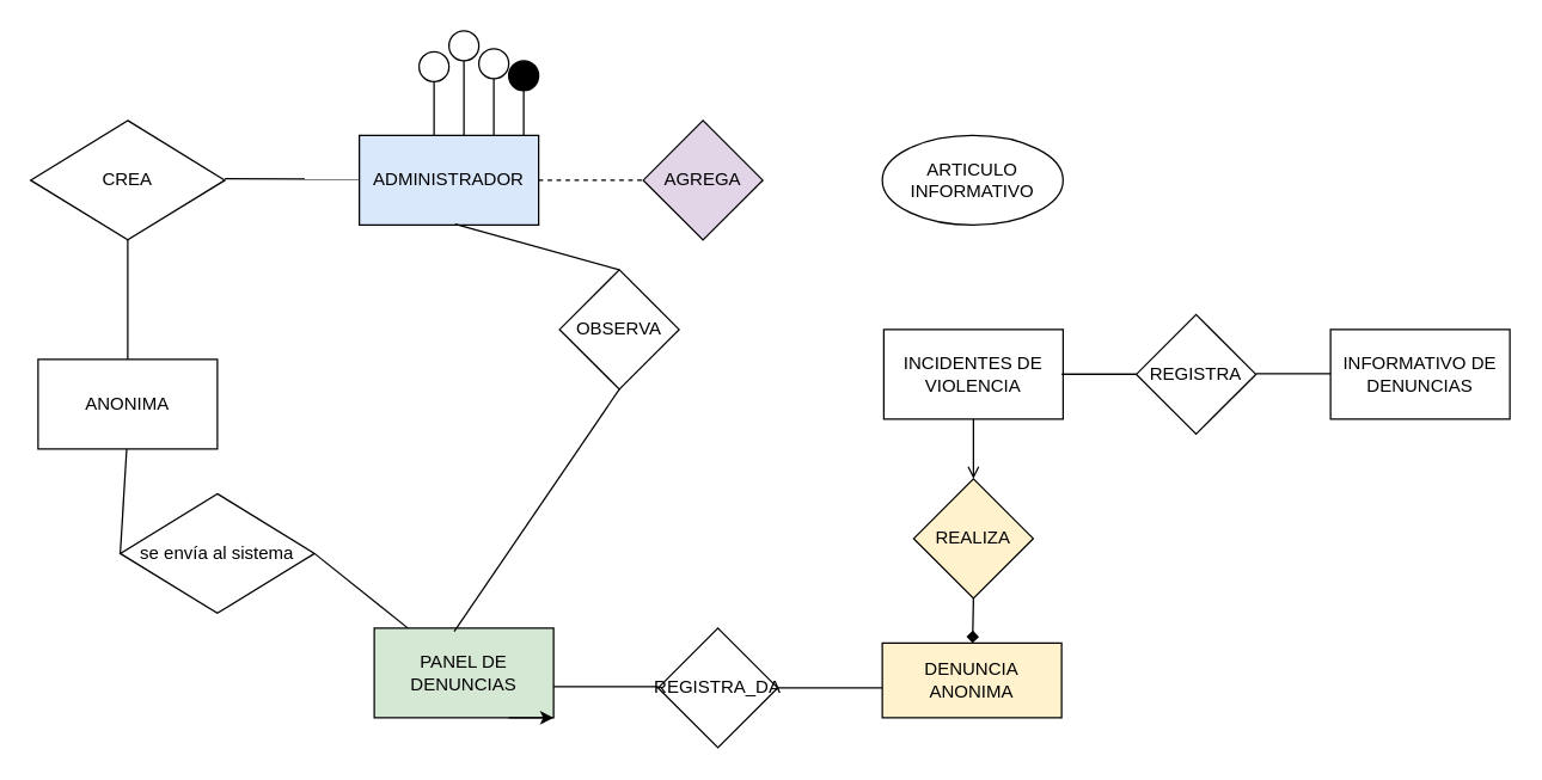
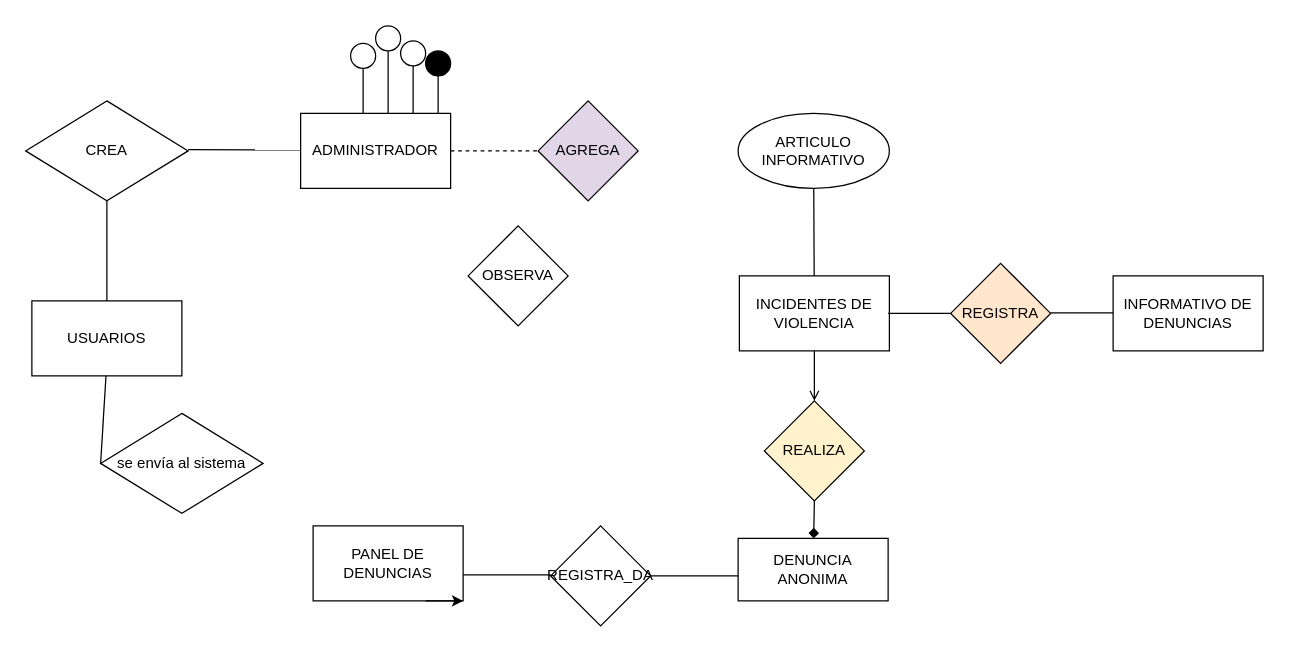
- <mxCell id="6" value="ADMINISTRADOR" style="rounded=0;whiteSpace=wrap;html=1;fillColor=#dae8fc;" parent="5" vertex="1"><mxGeometry y="30" width="120" height="60" as="geometry" /></mxCell>
+ <mxCell id="6" value="ADMINISTRADOR" style="rounded=0;whiteSpace=wrap;html=1;" parent="5" vertex="1"><mxGeometry y="30" width="120" height="60" as="geometry" /></mxCell>
- <mxCell id="20" value="" style="endArrow=none;html=1;rounded=0;exitX=0.5;exitY=0;exitDx=0;exitDy=0;entryX=0.534;entryY=0.99;entryDx=0;entryDy=0;entryPerimeter=0;" parent="1" source="19" target="6" edge="1"><mxGeometry width="50" height="50" relative="1" as="geometry"><mxPoint x="310" y="180" as="sourcePoint" /><mxPoint x="310" y="160" as="targetPoint" /></mxGeometry></mxCell>
- <mxCell id="29" value="" style="endArrow=none;html=1;rounded=0;" parent="1" source="24" target="26" edge="1"><mxGeometry width="50" height="50" relative="1" as="geometry"><mxPoint x="640" y="210" as="sourcePoint" /><mxPoint x="600" y="130" as="targetPoint" /></mxGeometry></mxCell>
+ <mxCell id="29" value="" style="endArrow=none;html=1;rounded=0;entryX=0.5;entryY=1;entryDx=0;entryDy=0;" parent="1" source="24" target="3" edge="1"><mxGeometry width="50" height="50" relative="1" as="geometry"><mxPoint x="640" y="210" as="sourcePoint" /><mxPoint x="600" y="130" as="targetPoint" /></mxGeometry></mxCell>
- <mxCell id="26" value="REGISTRA" style="rhombus;whiteSpace=wrap;html=1;" parent="1" vertex="1"><mxGeometry x="760" y="210" width="80" height="80" as="geometry" /></mxCell>
+ <mxCell id="26" value="REGISTRA" style="rhombus;whiteSpace=wrap;html=1;fillColor=#ffe6cc;" parent="1" vertex="1"><mxGeometry x="760" y="210" width="80" height="80" as="geometry" /></mxCell>
- <mxCell id="23" value="ANONIMA" style="rounded=0;whiteSpace=wrap;html=1;" parent="1" vertex="1"><mxGeometry x="25" y="240" width="120" height="60" as="geometry" /></mxCell>
+ <mxCell id="23" value="USUARIOS" style="rounded=0;whiteSpace=wrap;html=1;" parent="1" vertex="1"><mxGeometry x="25" y="240" width="120" height="60" as="geometry" /></mxCell>
- <mxCell id="21" value="" style="endArrow=none;html=1;rounded=0;entryX=0.5;entryY=1;entryDx=0;entryDy=0;exitX=0.446;exitY=0.037;exitDx=0;exitDy=0;exitPerimeter=0;" parent="1" source="17" target="19" edge="1"><mxGeometry width="50" height="50" relative="1" as="geometry"><mxPoint x="194" y="220" as="sourcePoint" /><mxPoint x="269" y="227" as="targetPoint" /></mxGeometry></mxCell>
- <mxCell id="34" value="" style="endArrow=none;html=1;rounded=0;entryX=1;entryY=0.5;entryDx=0;entryDy=0;" parent="1" source="17" target="15" edge="1"><mxGeometry width="50" height="50" relative="1" as="geometry"><mxPoint x="314" y="377" as="sourcePoint" /><mxPoint x="314" y="270" as="targetPoint" /></mxGeometry></mxCell>
- <mxCell id="17" value="PANEL DE DENUNCIAS" style="rounded=0;whiteSpace=wrap;html=1;fillColor=#d5e8d4;" parent="16" vertex="1"><mxGeometry y="40" width="120" height="60" as="geometry" /></mxCell>
+ <mxCell id="17" value="PANEL DE DENUNCIAS" style="rounded=0;whiteSpace=wrap;html=1;" parent="16" vertex="1"><mxGeometry y="40" width="120" height="60" as="geometry" /></mxCell>
- <mxCell id="25" value="DENUNCIA ANONIMA" style="rounded=0;whiteSpace=wrap;html=1;fillColor=#fff2cc;" parent="1" vertex="1"><mxGeometry x="590" y="430" width="120" height="50" as="geometry" /></mxCell>
+ <mxCell id="25" value="DENUNCIA ANONIMA" style="rounded=0;whiteSpace=wrap;html=1;" parent="1" vertex="1"><mxGeometry x="590" y="430" width="120" height="50" as="geometry" /></mxCell>
